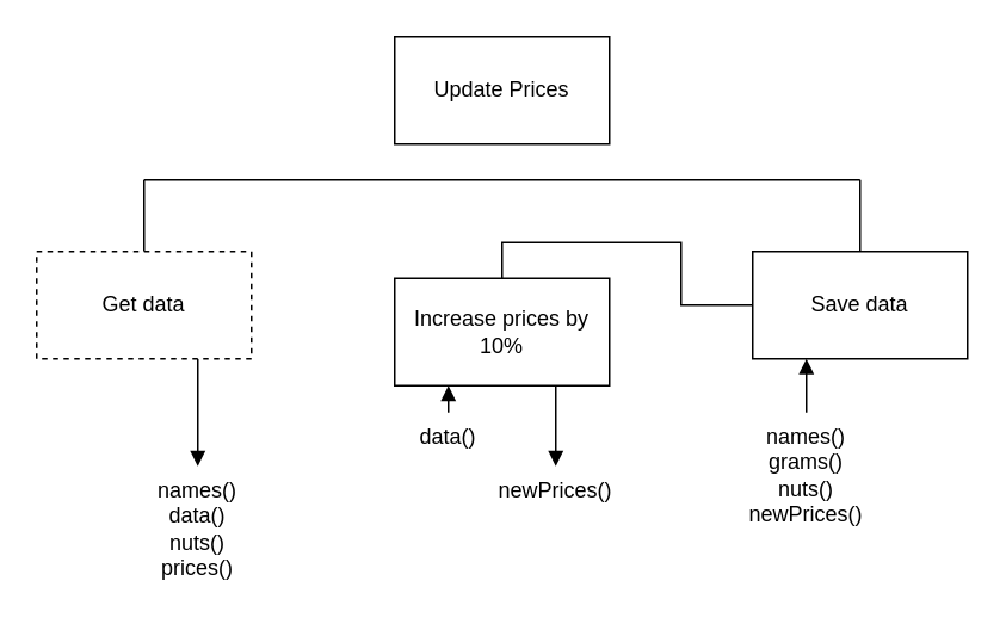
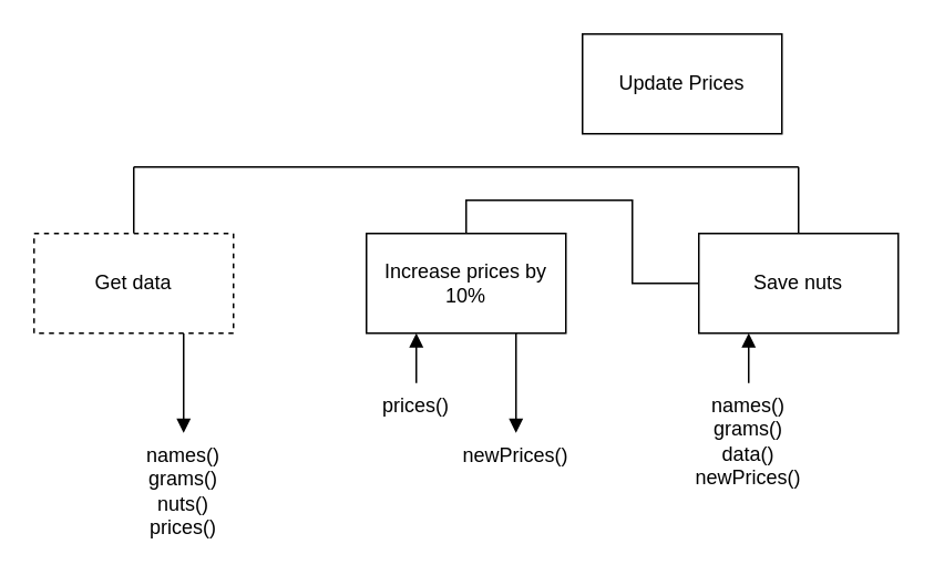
- <mxCell id="2" value="Update Prices" style="rounded=0;whiteSpace=wrap;html=1;" parent="1" vertex="1"><mxGeometry x="220" y="20" width="120" height="60" as="geometry" /></mxCell>
+ <mxCell id="2" value="Update Prices" style="rounded=0;whiteSpace=wrap;html=1;" parent="1" vertex="1"><mxGeometry x="350" y="20" width="120" height="60" as="geometry" /></mxCell>
- <mxCell id="12" value="Save data" style="rounded=0;whiteSpace=wrap;html=1;" parent="1" vertex="1"><mxGeometry x="420" y="140" width="120" height="60" as="geometry" /></mxCell>
+ <mxCell id="12" value="Save nuts" style="rounded=0;whiteSpace=wrap;html=1;" parent="1" vertex="1"><mxGeometry x="420" y="140" width="120" height="60" as="geometry" /></mxCell>
- <mxCell id="6" value="Increase prices by 10%" style="rounded=0;whiteSpace=wrap;html=1;" parent="1" vertex="1"><mxGeometry x="220" y="155" width="120" height="60" as="geometry" /></mxCell>
+ <mxCell id="6" value="Increase prices by 10%" style="rounded=0;whiteSpace=wrap;html=1;" parent="1" vertex="1"><mxGeometry x="220" y="140" width="120" height="60" as="geometry" /></mxCell>
- <mxCell id="15" value="data()" style="text;html=1;strokeColor=none;fillColor=none;align=center;verticalAlign=top;whiteSpace=wrap;rounded=0;" parent="1" vertex="1"><mxGeometry x="200" y="230" width="100" height="30" as="geometry" /></mxCell>
+ <mxCell id="15" value="prices()" style="text;html=1;strokeColor=none;fillColor=none;align=center;verticalAlign=top;whiteSpace=wrap;rounded=0;" parent="1" vertex="1"><mxGeometry x="200" y="230" width="100" height="30" as="geometry" /></mxCell>
- <mxCell id="17" value="names()&lt;br&gt;grams()&lt;br&gt;nuts()&lt;div&gt;newPrices()&lt;/div&gt;" style="text;html=1;strokeColor=none;fillColor=none;align=center;verticalAlign=top;whiteSpace=wrap;rounded=0;" parent="1" vertex="1"><mxGeometry x="400" y="230" width="100" height="70" as="geometry" /></mxCell>
+ <mxCell id="17" value="names()&lt;br&gt;grams()&lt;br&gt;data()&lt;div&gt;newPrices()&lt;/div&gt;" style="text;html=1;strokeColor=none;fillColor=none;align=center;verticalAlign=top;whiteSpace=wrap;rounded=0;" parent="1" vertex="1"><mxGeometry x="400" y="230" width="100" height="70" as="geometry" /></mxCell>
- <mxCell id="14" value="names()&lt;br&gt;data()&lt;br&gt;nuts()&lt;div&gt;prices()&lt;/div&gt;" style="text;html=1;strokeColor=none;fillColor=none;align=center;verticalAlign=top;whiteSpace=wrap;rounded=0;" parent="1" vertex="1"><mxGeometry x="60" y="260" width="100" height="70" as="geometry" /></mxCell>
+ <mxCell id="14" value="names()&lt;br&gt;grams()&lt;br&gt;nuts()&lt;div&gt;prices()&lt;/div&gt;" style="text;html=1;strokeColor=none;fillColor=none;align=center;verticalAlign=top;whiteSpace=wrap;rounded=0;" parent="1" vertex="1"><mxGeometry x="60" y="260" width="100" height="70" as="geometry" /></mxCell>
